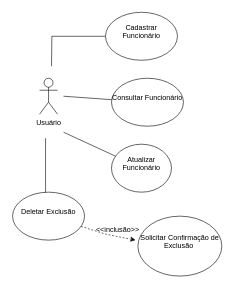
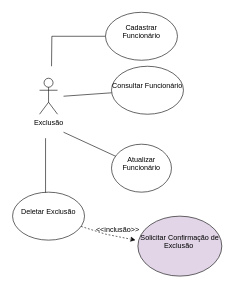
- <mxCell id="6" value="Consultar Funcionário&lt;div&gt;&lt;br&gt;&lt;/div&gt;" style="ellipse;whiteSpace=wrap;html=1;" vertex="1" parent="1"><mxGeometry x="185" y="130" width="120" height="80" as="geometry" /></mxCell>
+ <mxCell id="6" value="Consultar Funcionário&lt;div&gt;&lt;br&gt;&lt;/div&gt;" style="ellipse;whiteSpace=wrap;html=1;" vertex="1" parent="1"><mxGeometry x="185" y="110" width="120" height="80" as="geometry" /></mxCell>
- <mxCell id="2" value="&lt;div&gt;Usuário&lt;/div&gt;&lt;div&gt;&lt;br&gt;&lt;/div&gt;" style="shape=umlActor;html=1;verticalLabelPosition=bottom;verticalAlign=top;align=center;" vertex="1" parent="1"><mxGeometry x="65" y="130" width="30" height="60" as="geometry" /></mxCell>
+ <mxCell id="2" value="&lt;div&gt;Exclusão&lt;/div&gt;&lt;div&gt;&lt;br&gt;&lt;/div&gt;" style="shape=umlActor;html=1;verticalLabelPosition=bottom;verticalAlign=top;align=center;" vertex="1" parent="1"><mxGeometry x="65" y="130" width="30" height="60" as="geometry" /></mxCell>
- <mxCell id="9" value="Solicitar Confirmação de Exclusão&amp;nbsp;&lt;div&gt;&lt;br&gt;&lt;/div&gt;" style="ellipse;whiteSpace=wrap;html=1;" vertex="1" parent="1"><mxGeometry x="229" y="360" width="140" height="100" as="geometry" /></mxCell>
+ <mxCell id="9" value="Solicitar Confirmação de Exclusão&amp;nbsp;&lt;div&gt;&lt;br&gt;&lt;/div&gt;" style="ellipse;whiteSpace=wrap;html=1;fillColor=#e1d5e7;" vertex="1" parent="1"><mxGeometry x="229" y="360" width="140" height="100" as="geometry" /></mxCell>
